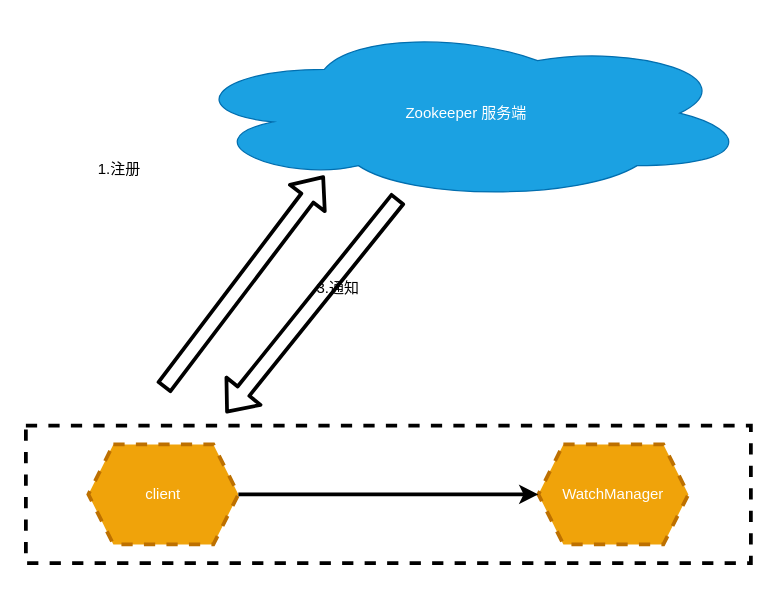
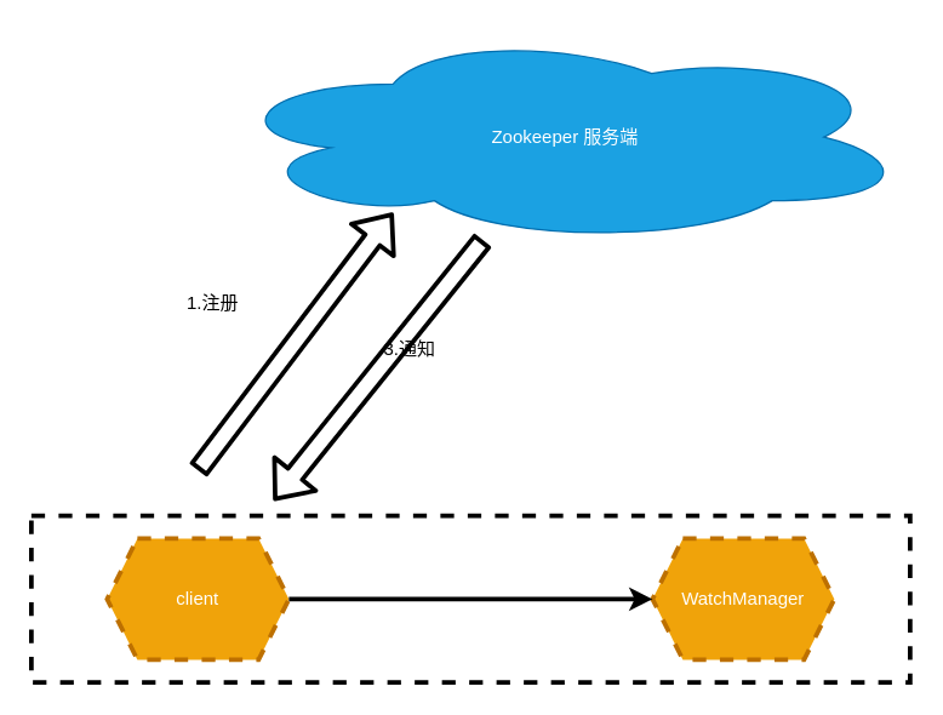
- <mxCell id="5" value="1.注册" style="text;html=1;strokeColor=none;fillColor=none;align=center;verticalAlign=middle;whiteSpace=wrap;rounded=0;dashed=1;" vertex="1" parent="1"><mxGeometry x="75" y="125" width="40" height="20" as="geometry" /></mxCell>
+ <mxCell id="5" value="1.注册" style="text;html=1;strokeColor=none;fillColor=none;align=center;verticalAlign=middle;whiteSpace=wrap;rounded=0;dashed=1;" vertex="1" parent="1"><mxGeometry x="120" y="190" width="40" height="20" as="geometry" /></mxCell>
